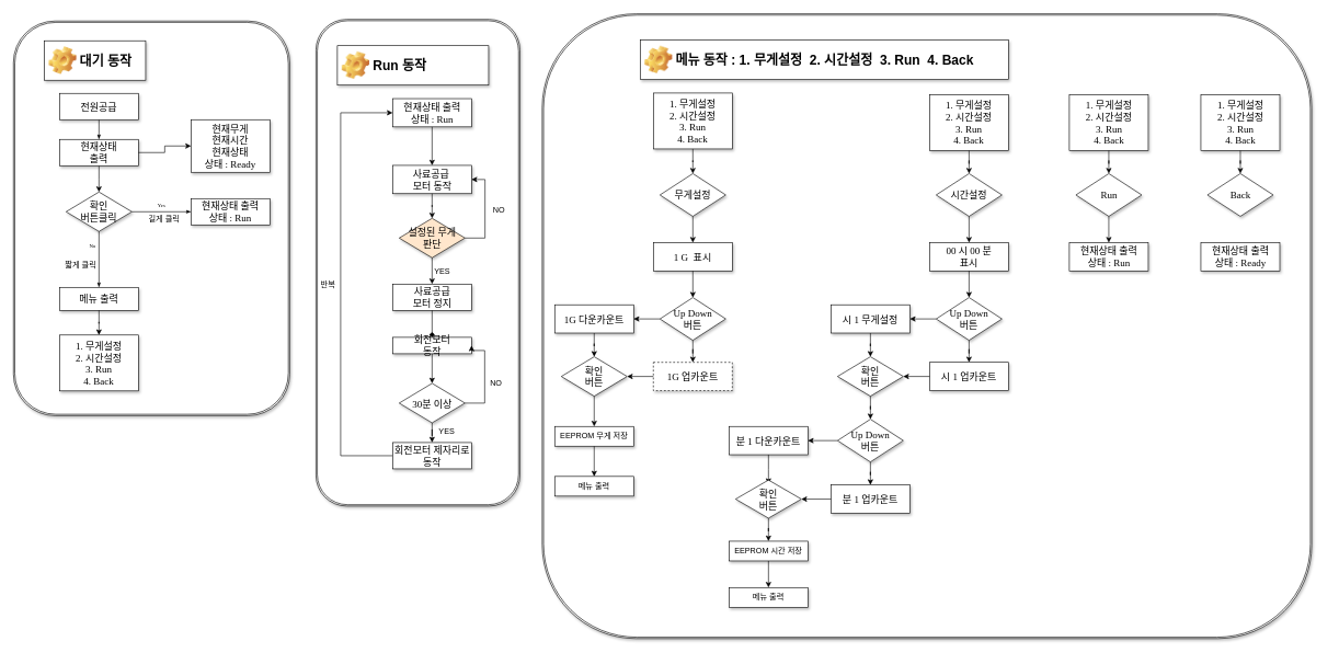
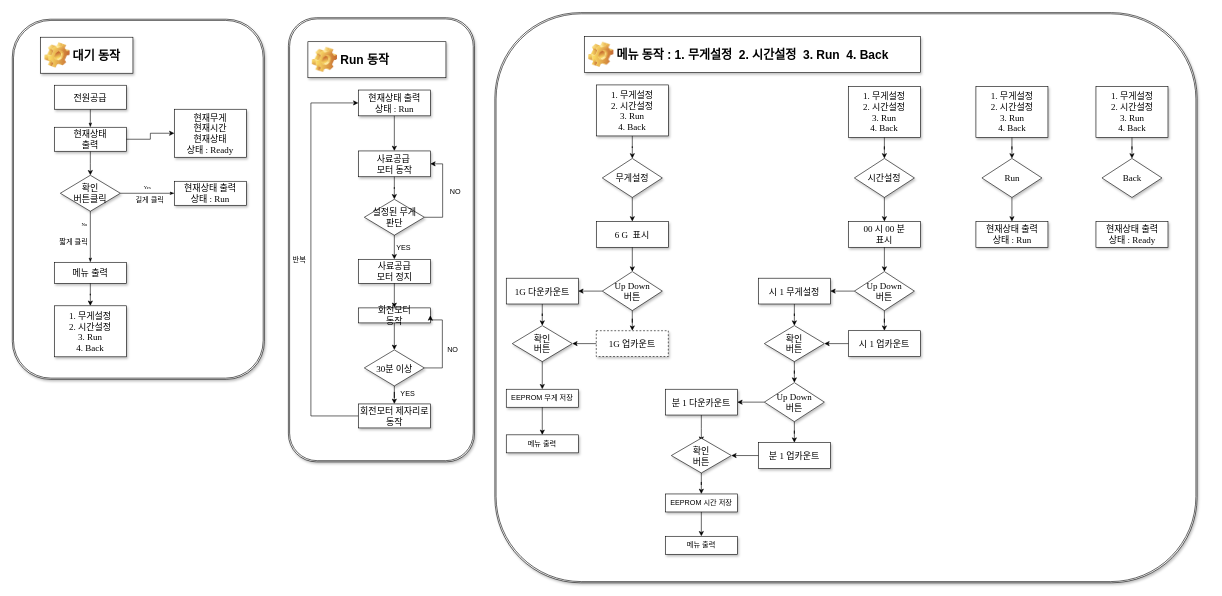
- <mxCell id="9" value="&lt;span style=&quot;font-size: 15px&quot;&gt;설정된 무게&lt;br&gt;판단&lt;/span&gt;" style="rhombus;whiteSpace=wrap;html=1;rounded=0;shadow=1;labelBackgroundColor=none;strokeColor=#000000;strokeWidth=1;fillColor=#ffe6cc;fontFamily=Verdana;fontSize=8;fontColor=#000000;align=center;" vertex="1" parent="2"><mxGeometry x="126.5" y="302.5" width="100" height="60" as="geometry" /></mxCell>
+ <mxCell id="9" value="&lt;span style=&quot;font-size: 15px&quot;&gt;설정된 무게&lt;br&gt;판단&lt;/span&gt;" style="rhombus;whiteSpace=wrap;html=1;rounded=0;shadow=1;labelBackgroundColor=none;strokeColor=#000000;strokeWidth=1;fillColor=#ffffff;fontFamily=Verdana;fontSize=8;fontColor=#000000;align=center;" vertex="1" parent="2"><mxGeometry x="126.5" y="302.5" width="100" height="60" as="geometry" /></mxCell>
- <mxCell id="86" value="&lt;span style=&quot;font-size: 15px&quot;&gt;1 G&amp;nbsp; 표시&lt;br&gt;&lt;/span&gt;" style="whiteSpace=wrap;html=1;rounded=0;shadow=1;labelBackgroundColor=none;strokeColor=#000000;strokeWidth=1;fillColor=#ffffff;fontFamily=Verdana;fontSize=8;fontColor=#000000;align=center;" vertex="1" parent="45"><mxGeometry x="169" y="348" width="120" height="43" as="geometry" /></mxCell>
+ <mxCell id="86" value="&lt;span style=&quot;font-size: 15px&quot;&gt;6 G&amp;nbsp; 표시&lt;br&gt;&lt;/span&gt;" style="whiteSpace=wrap;html=1;rounded=0;shadow=1;labelBackgroundColor=none;strokeColor=#000000;strokeWidth=1;fillColor=#ffffff;fontFamily=Verdana;fontSize=8;fontColor=#000000;align=center;" vertex="1" parent="45"><mxGeometry x="169" y="348" width="120" height="43" as="geometry" /></mxCell>
- <mxCell id="14" value="" style="edgeStyle=orthogonalEdgeStyle;rounded=0;orthogonalLoop=1;jettySize=auto;html=1;endArrow=diamond;" edge="1" parent="2" source="11" target="13"><mxGeometry relative="1" as="geometry" /></mxCell>
+ <mxCell id="14" value="" style="edgeStyle=orthogonalEdgeStyle;rounded=0;orthogonalLoop=1;jettySize=auto;html=1;" edge="1" parent="2" source="11" target="13"><mxGeometry relative="1" as="geometry" /></mxCell>
